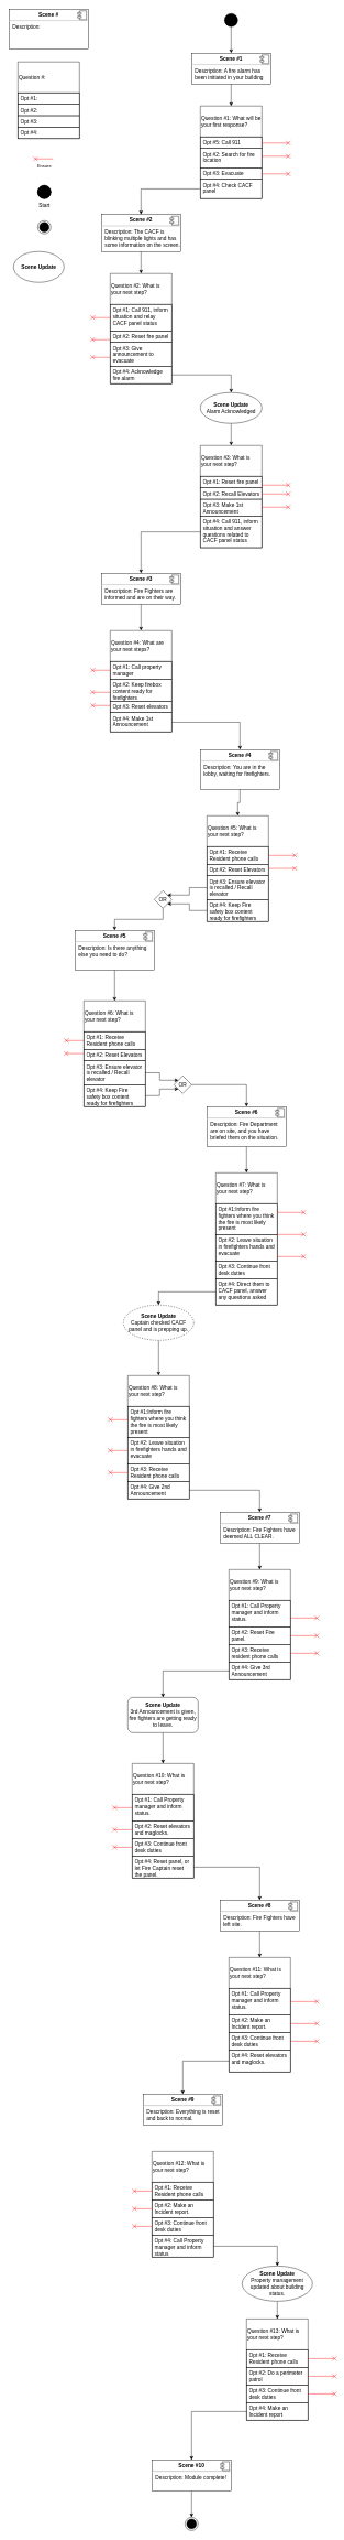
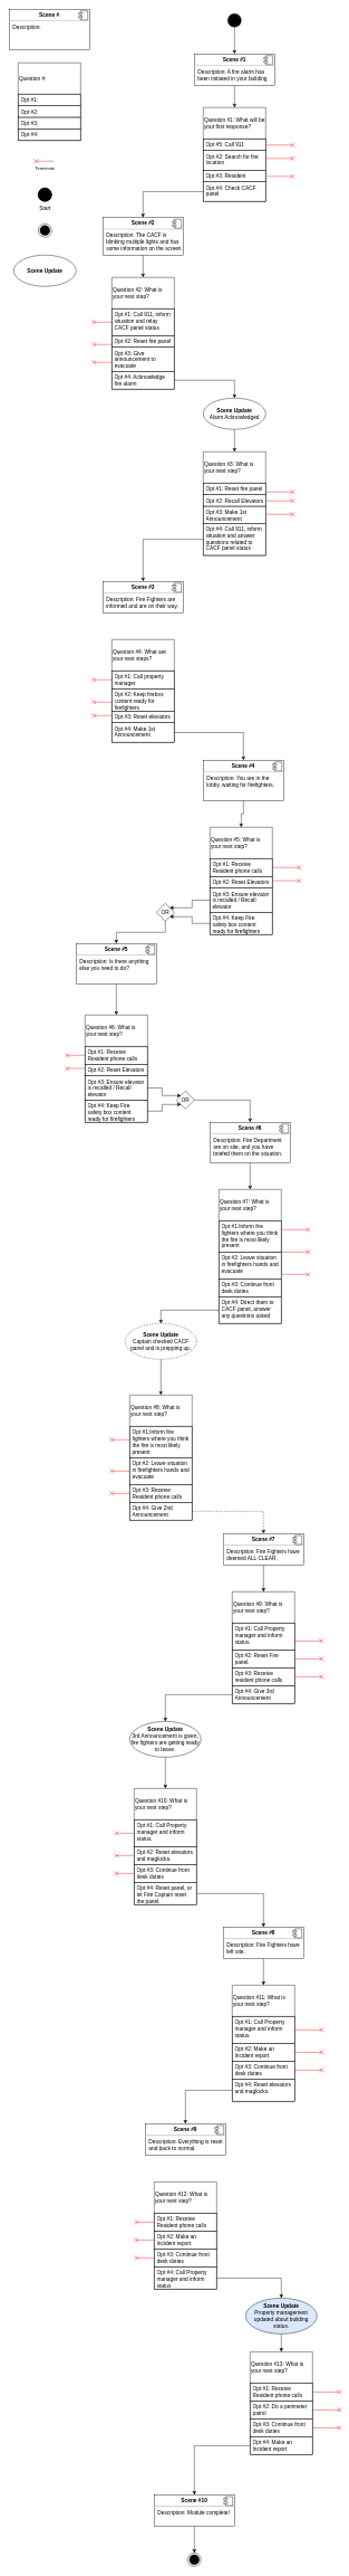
- <mxCell id="10" value="&lt;font style=&quot;font-size: 10px;&quot;&gt;Ensure&lt;/font&gt;" style="text;html=1;align=center;verticalAlign=middle;resizable=0;points=[];autosize=1;strokeColor=none;fillColor=none;" vertex="1" parent="1"><mxGeometry x="65" y="360" width="70" height="30" as="geometry" /></mxCell>
+ <mxCell id="10" value="&lt;font style=&quot;font-size: 10px;&quot;&gt;Terminate&lt;/font&gt;" style="text;html=1;align=center;verticalAlign=middle;resizable=0;points=[];autosize=1;strokeColor=none;fillColor=none;" vertex="1" parent="1"><mxGeometry x="65" y="360" width="70" height="30" as="geometry" /></mxCell>
- <mxCell id="23" value="Opt #3: Evacuate" style="text;strokeColor=default;fillColor=none;align=left;verticalAlign=top;spacingLeft=4;spacingRight=4;overflow=hidden;rotatable=0;points=[[0,0.5],[1,0.5]];portConstraint=eastwest;whiteSpace=wrap;html=1;" vertex="1" parent="20"><mxGeometry y="140" width="140" height="26" as="geometry" /></mxCell>
+ <mxCell id="23" value="Opt #3: Resident" style="text;strokeColor=default;fillColor=none;align=left;verticalAlign=top;spacingLeft=4;spacingRight=4;overflow=hidden;rotatable=0;points=[[0,0.5],[1,0.5]];portConstraint=eastwest;whiteSpace=wrap;html=1;" vertex="1" parent="20"><mxGeometry y="140" width="140" height="26" as="geometry" /></mxCell>
- <mxCell id="40" value="&lt;b&gt;Scene Update&lt;/b&gt;" style="ellipse;whiteSpace=wrap;html=1;" vertex="1" parent="1"><mxGeometry x="30" y="570" width="115" height="70" as="geometry" /></mxCell>
+ <mxCell id="40" value="&lt;b&gt;Scene Update&lt;/b&gt;" style="ellipse;whiteSpace=wrap;html=1;" vertex="1" parent="1"><mxGeometry x="30" y="570" width="140" height="70" as="geometry" /></mxCell>
- <mxCell id="52" style="edgeStyle=orthogonalEdgeStyle;rounded=0;orthogonalLoop=1;jettySize=auto;html=1;entryX=0.5;entryY=0;entryDx=0;entryDy=0;" edge="1" parent="1" source="53" target="56"><mxGeometry relative="1" as="geometry" /></mxCell>
- <mxCell id="118" style="edgeStyle=orthogonalEdgeStyle;rounded=0;orthogonalLoop=1;jettySize=auto;html=1;entryX=0.5;entryY=0;entryDx=0;entryDy=0;" edge="1" parent="1" source="110" target="116"><mxGeometry relative="1" as="geometry"><Array as="points"><mxPoint x="590" y="3380" /></Array></mxGeometry></mxCell>
+ <mxCell id="118" style="edgeStyle=orthogonalEdgeStyle;rounded=0;orthogonalLoop=1;jettySize=auto;html=1;entryX=0.5;entryY=0;entryDx=0;entryDy=0;dashed=1;" edge="1" parent="1" source="110" target="116"><mxGeometry relative="1" as="geometry"><Array as="points"><mxPoint x="590" y="3380" /></Array></mxGeometry></mxCell>
- <mxCell id="128" value="&lt;b&gt;Scene Update&lt;/b&gt;&lt;br&gt;3rd Announcement is given, fire fighters are getting ready to leave." style="whiteSpace=wrap;html=1;rounded=1;" vertex="1" parent="1"><mxGeometry x="290" y="3850" width="160" height="80" as="geometry" /></mxCell>
+ <mxCell id="128" value="&lt;b&gt;Scene Update&lt;/b&gt;&lt;br&gt;3rd Announcement is given, fire fighters are getting ready to leave." style="ellipse;whiteSpace=wrap;html=1;" vertex="1" parent="1"><mxGeometry x="290" y="3850" width="160" height="80" as="geometry" /></mxCell>
- <mxCell id="162" value="&lt;b&gt;Scene Update&lt;/b&gt;&lt;br&gt;Property management updated about building status." style="ellipse;whiteSpace=wrap;html=1;" vertex="1" parent="1"><mxGeometry x="550" y="5140" width="160" height="80" as="geometry" /></mxCell>
+ <mxCell id="162" value="&lt;b&gt;Scene Update&lt;/b&gt;&lt;br&gt;Property management updated about building status." style="ellipse;whiteSpace=wrap;html=1;fillColor=#dae8fc;" vertex="1" parent="1"><mxGeometry x="550" y="5140" width="160" height="80" as="geometry" /></mxCell>
